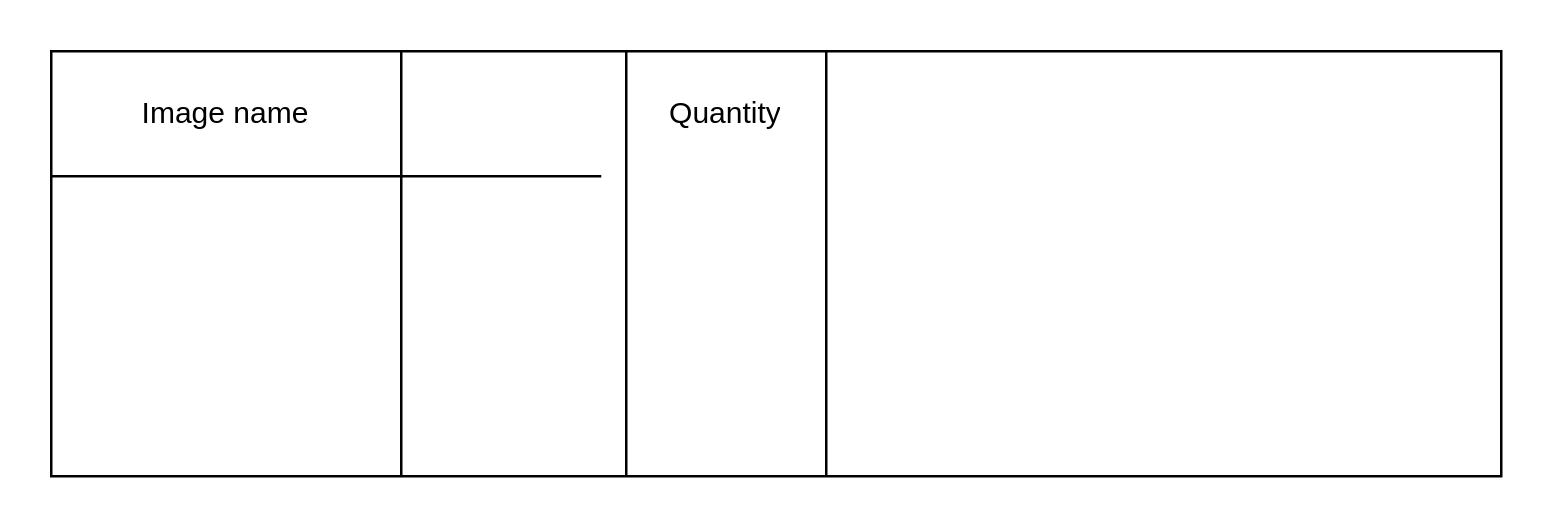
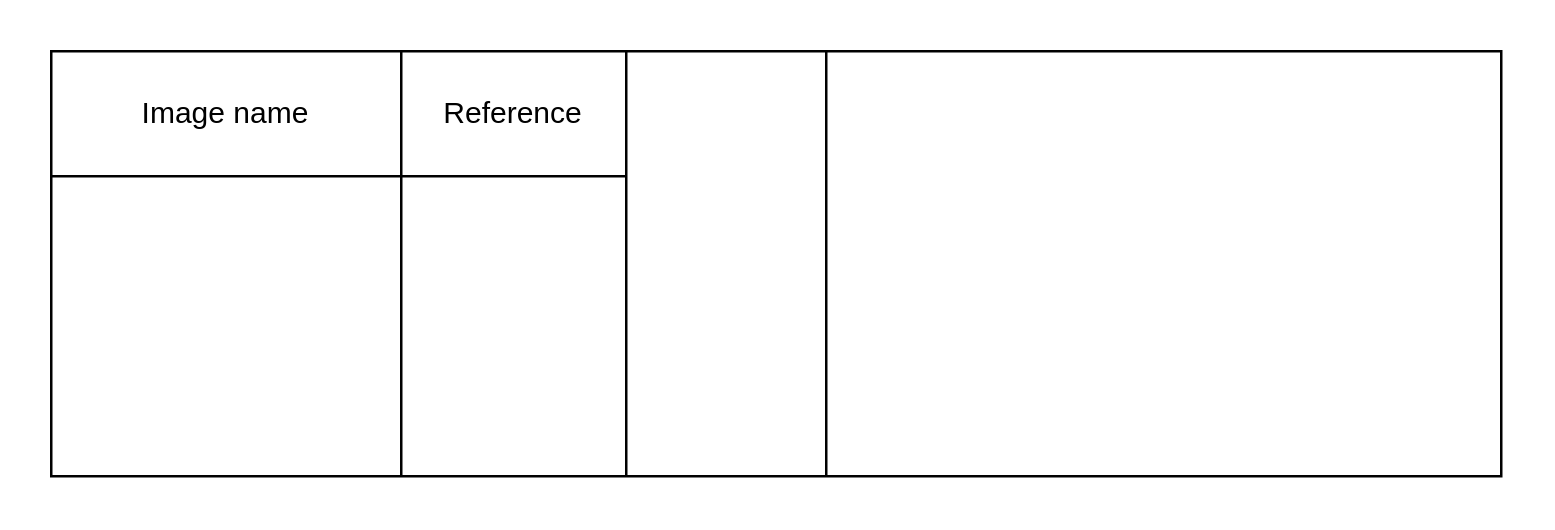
+ <mxCell id="5" value="Reference" style="shape=partialRectangle;html=1;whiteSpace=wrap;connectable=0;overflow=hidden;fillColor=none;top=0;left=0;bottom=0;right=0;" parent="3" vertex="1"><mxGeometry x="140" width="90" height="50" as="geometry" /></mxCell>
- <mxCell id="6" value="Quantity" style="shape=partialRectangle;html=1;whiteSpace=wrap;connectable=0;overflow=hidden;fillColor=none;top=0;left=0;bottom=0;right=0;" parent="3" vertex="1"><mxGeometry x="230" width="80" height="50" as="geometry" /></mxCell>
